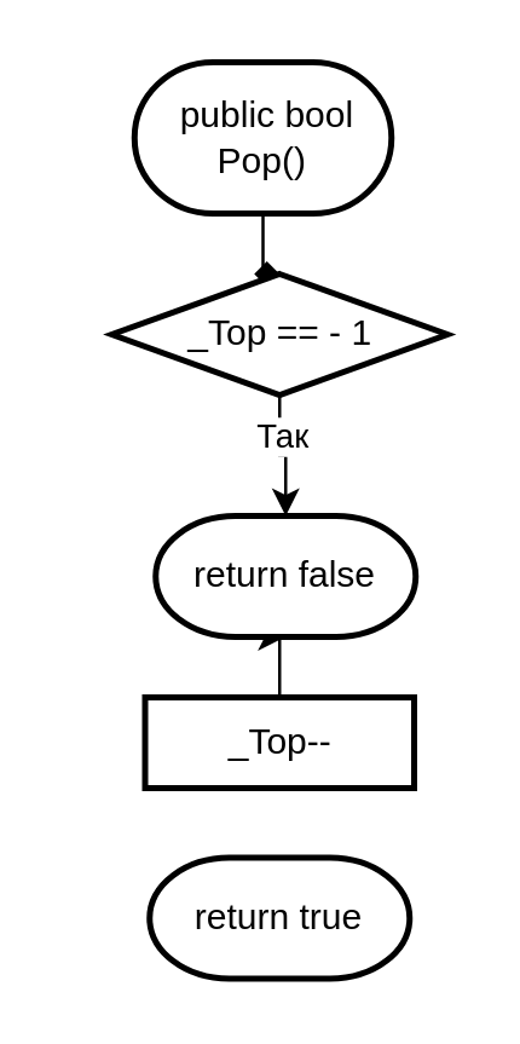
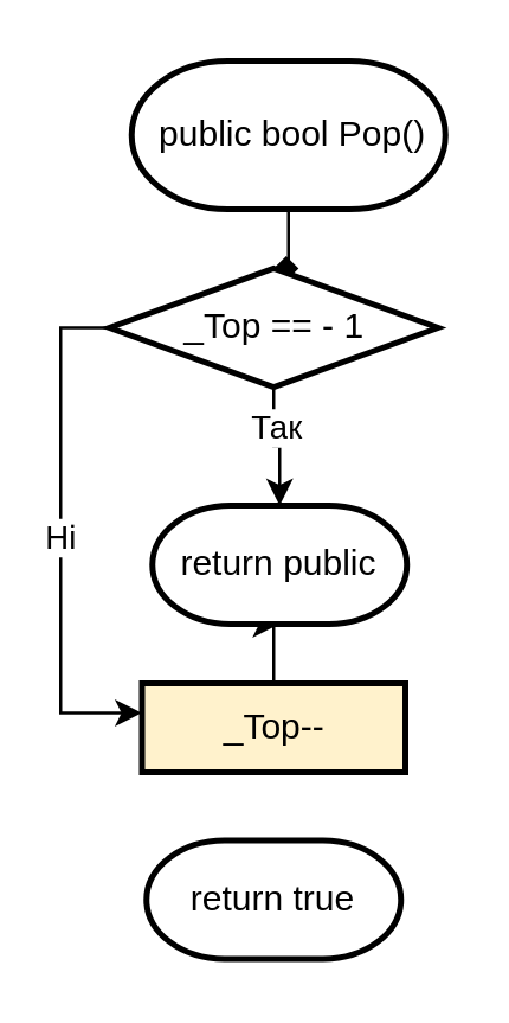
- <mxCell id="3" value="&amp;nbsp;public bool Pop()" style="strokeWidth=2;html=1;shape=mxgraph.flowchart.terminator;whiteSpace=wrap;" parent="1" vertex="1"><mxGeometry x="44" y="20" width="85" height="50" as="geometry" /></mxCell>
+ <mxCell id="3" value="&amp;nbsp;public bool Pop()" style="strokeWidth=2;html=1;shape=mxgraph.flowchart.terminator;whiteSpace=wrap;" parent="1" vertex="1"><mxGeometry x="44" y="20" width="106" height="50" as="geometry" /></mxCell>
+ <mxCell id="5" value="Ні" style="edgeStyle=orthogonalEdgeStyle;rounded=0;orthogonalLoop=1;jettySize=auto;html=1;exitX=0;exitY=0.5;exitDx=0;exitDy=0;exitPerimeter=0;" parent="1" source="6" target="8" edge="1"><mxGeometry relative="1" as="geometry"><Array as="points"><mxPoint x="20" y="110" /><mxPoint x="20" y="240" /></Array></mxGeometry></mxCell>
- <mxCell id="9" value="return false" style="strokeWidth=2;html=1;shape=mxgraph.flowchart.terminator;whiteSpace=wrap;" parent="1" vertex="1"><mxGeometry x="51" y="170" width="86" height="40" as="geometry" /></mxCell>
+ <mxCell id="9" value="return public" style="strokeWidth=2;html=1;shape=mxgraph.flowchart.terminator;whiteSpace=wrap;" parent="1" vertex="1"><mxGeometry x="51" y="170" width="86" height="40" as="geometry" /></mxCell>
- <mxCell id="8" value="&lt;div&gt;_Top--&lt;/div&gt;" style="whiteSpace=wrap;html=1;strokeWidth=2;" parent="1" vertex="1"><mxGeometry x="47.5" y="230" width="89" height="30" as="geometry" /></mxCell>
+ <mxCell id="8" value="&lt;div&gt;_Top--&lt;/div&gt;" style="whiteSpace=wrap;html=1;strokeWidth=2;fillColor=#fff2cc;" parent="1" vertex="1"><mxGeometry x="47.5" y="230" width="89" height="30" as="geometry" /></mxCell>
